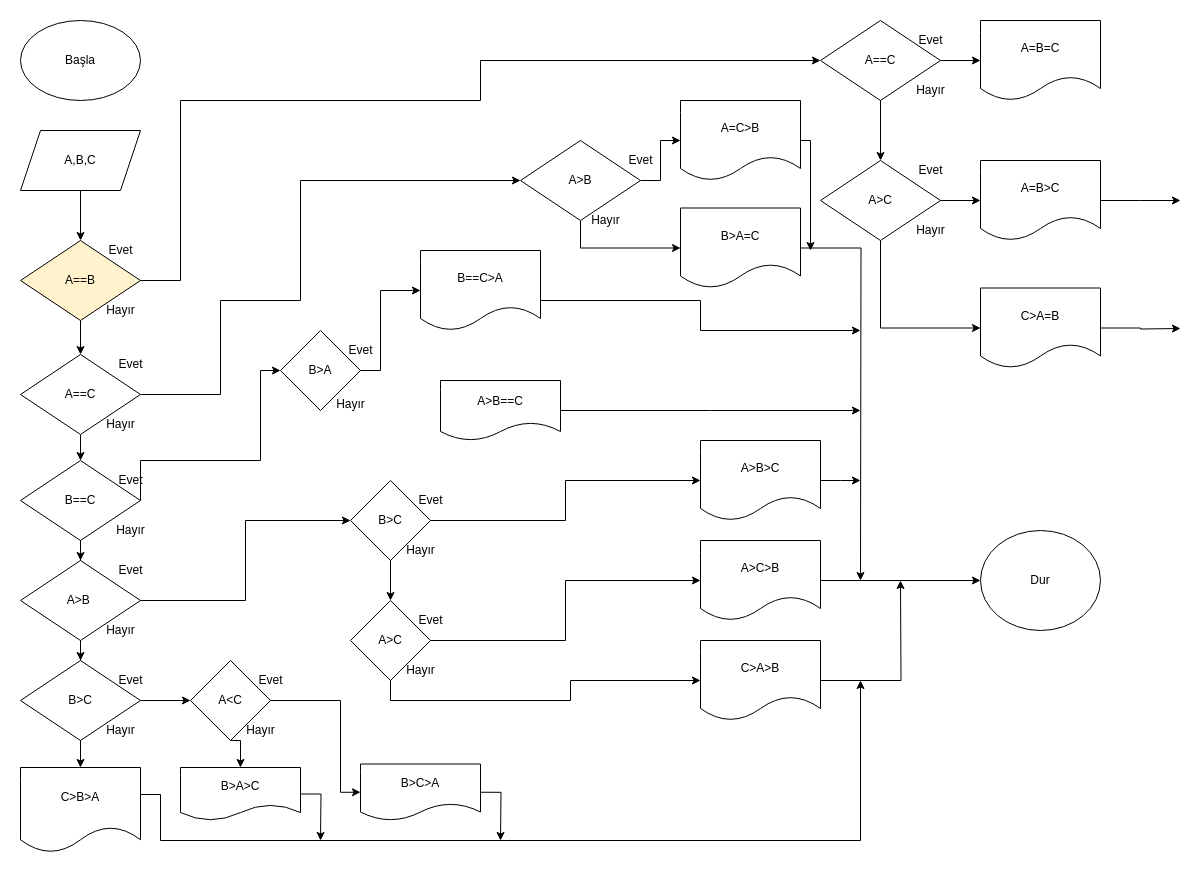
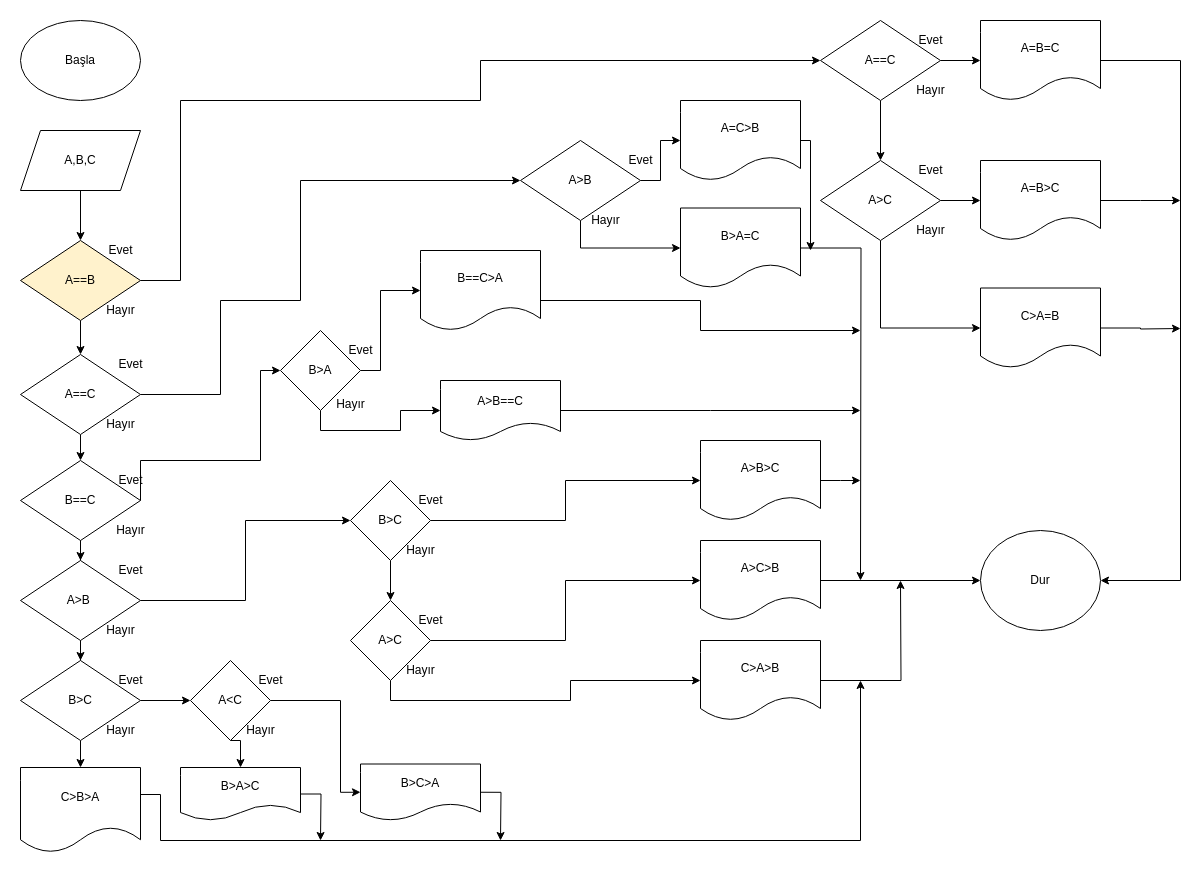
+ <mxCell id="9" style="edgeStyle=orthogonalEdgeStyle;rounded=0;orthogonalLoop=1;jettySize=auto;html=1;exitX=1;exitY=0.5;exitDx=0;exitDy=0;entryX=1;entryY=0.5;entryDx=0;entryDy=0;" edge="1" parent="1" source="10" target="91"><mxGeometry relative="1" as="geometry"><Array as="points"><mxPoint x="1180" y="60" /><mxPoint x="1180" y="580" /></Array></mxGeometry></mxCell>
+ <mxCell id="44" style="edgeStyle=orthogonalEdgeStyle;rounded=0;orthogonalLoop=1;jettySize=auto;html=1;exitX=0.5;exitY=1;exitDx=0;exitDy=0;entryX=0;entryY=0.5;entryDx=0;entryDy=0;" edge="1" parent="1" source="45" target="51"><mxGeometry relative="1" as="geometry" /></mxCell>
